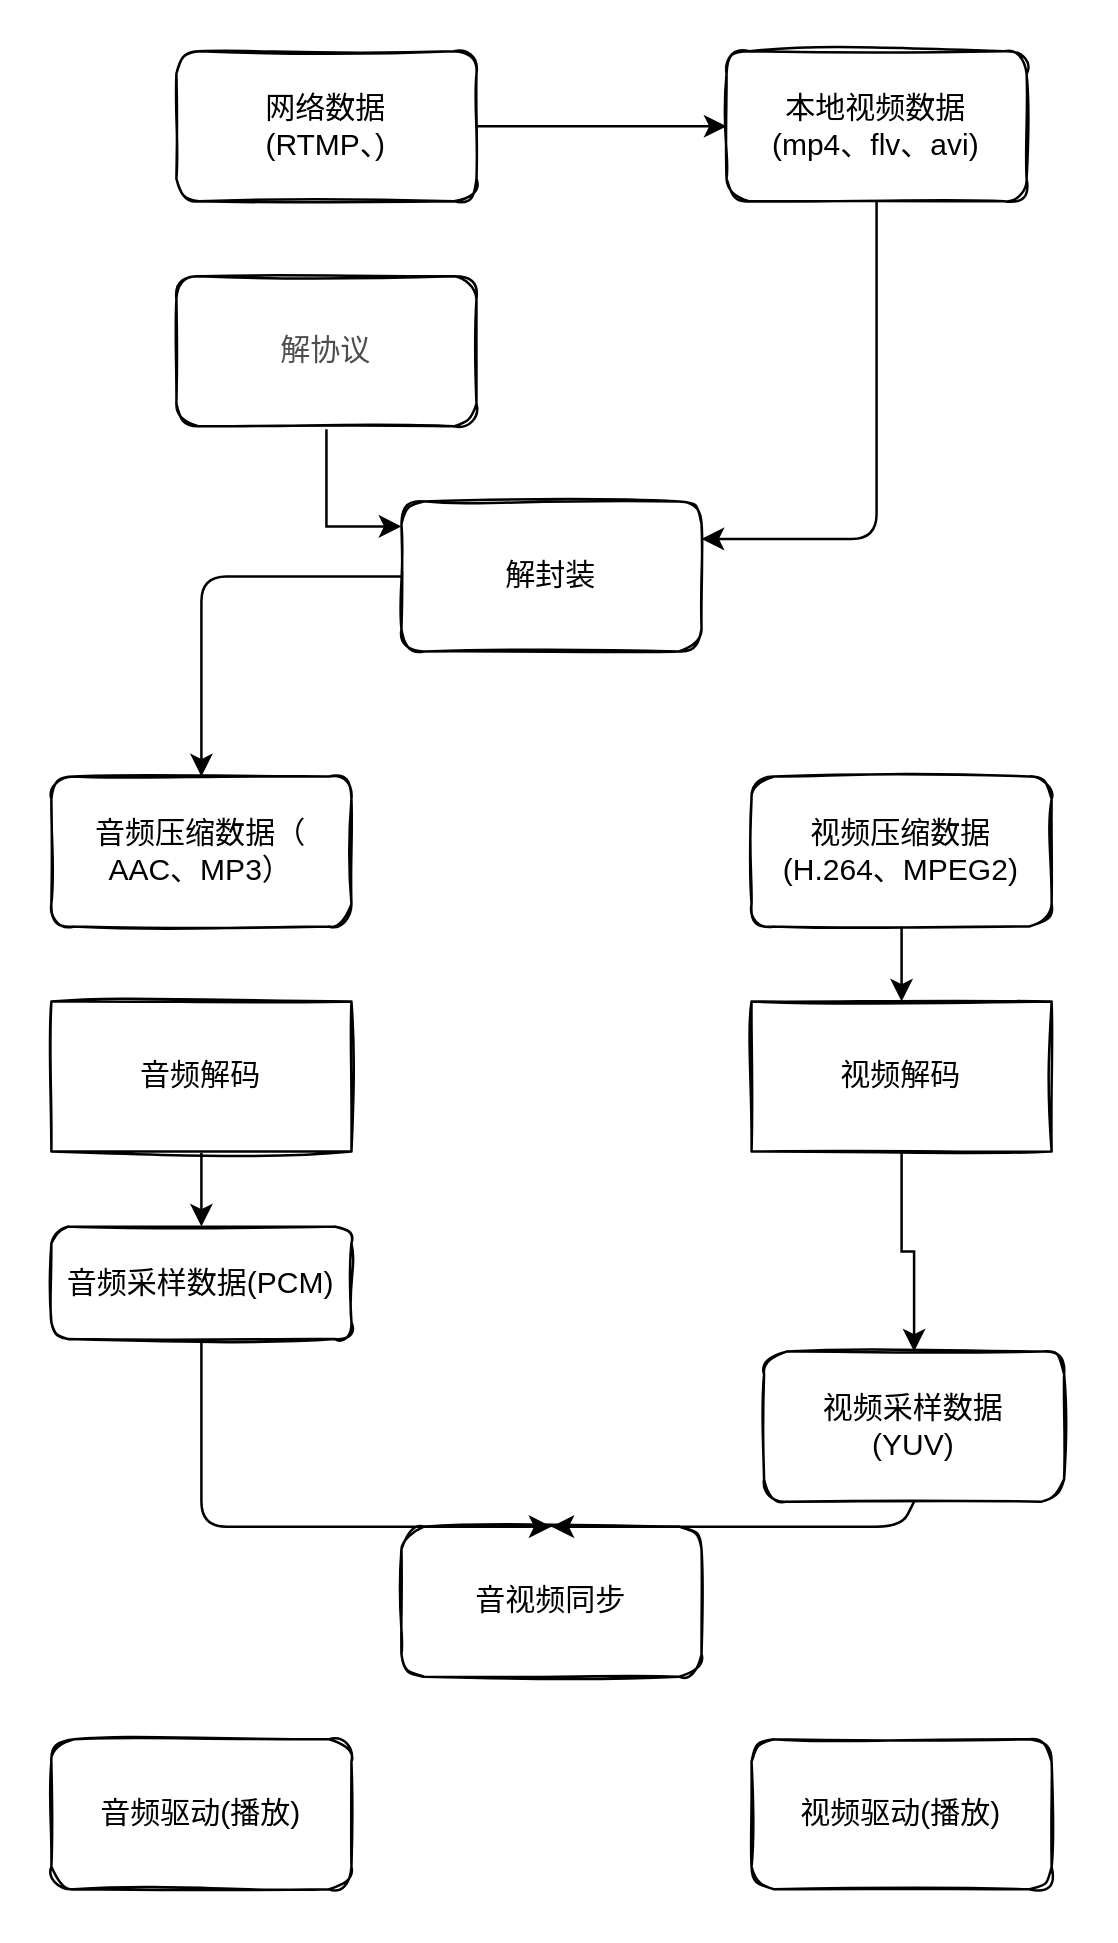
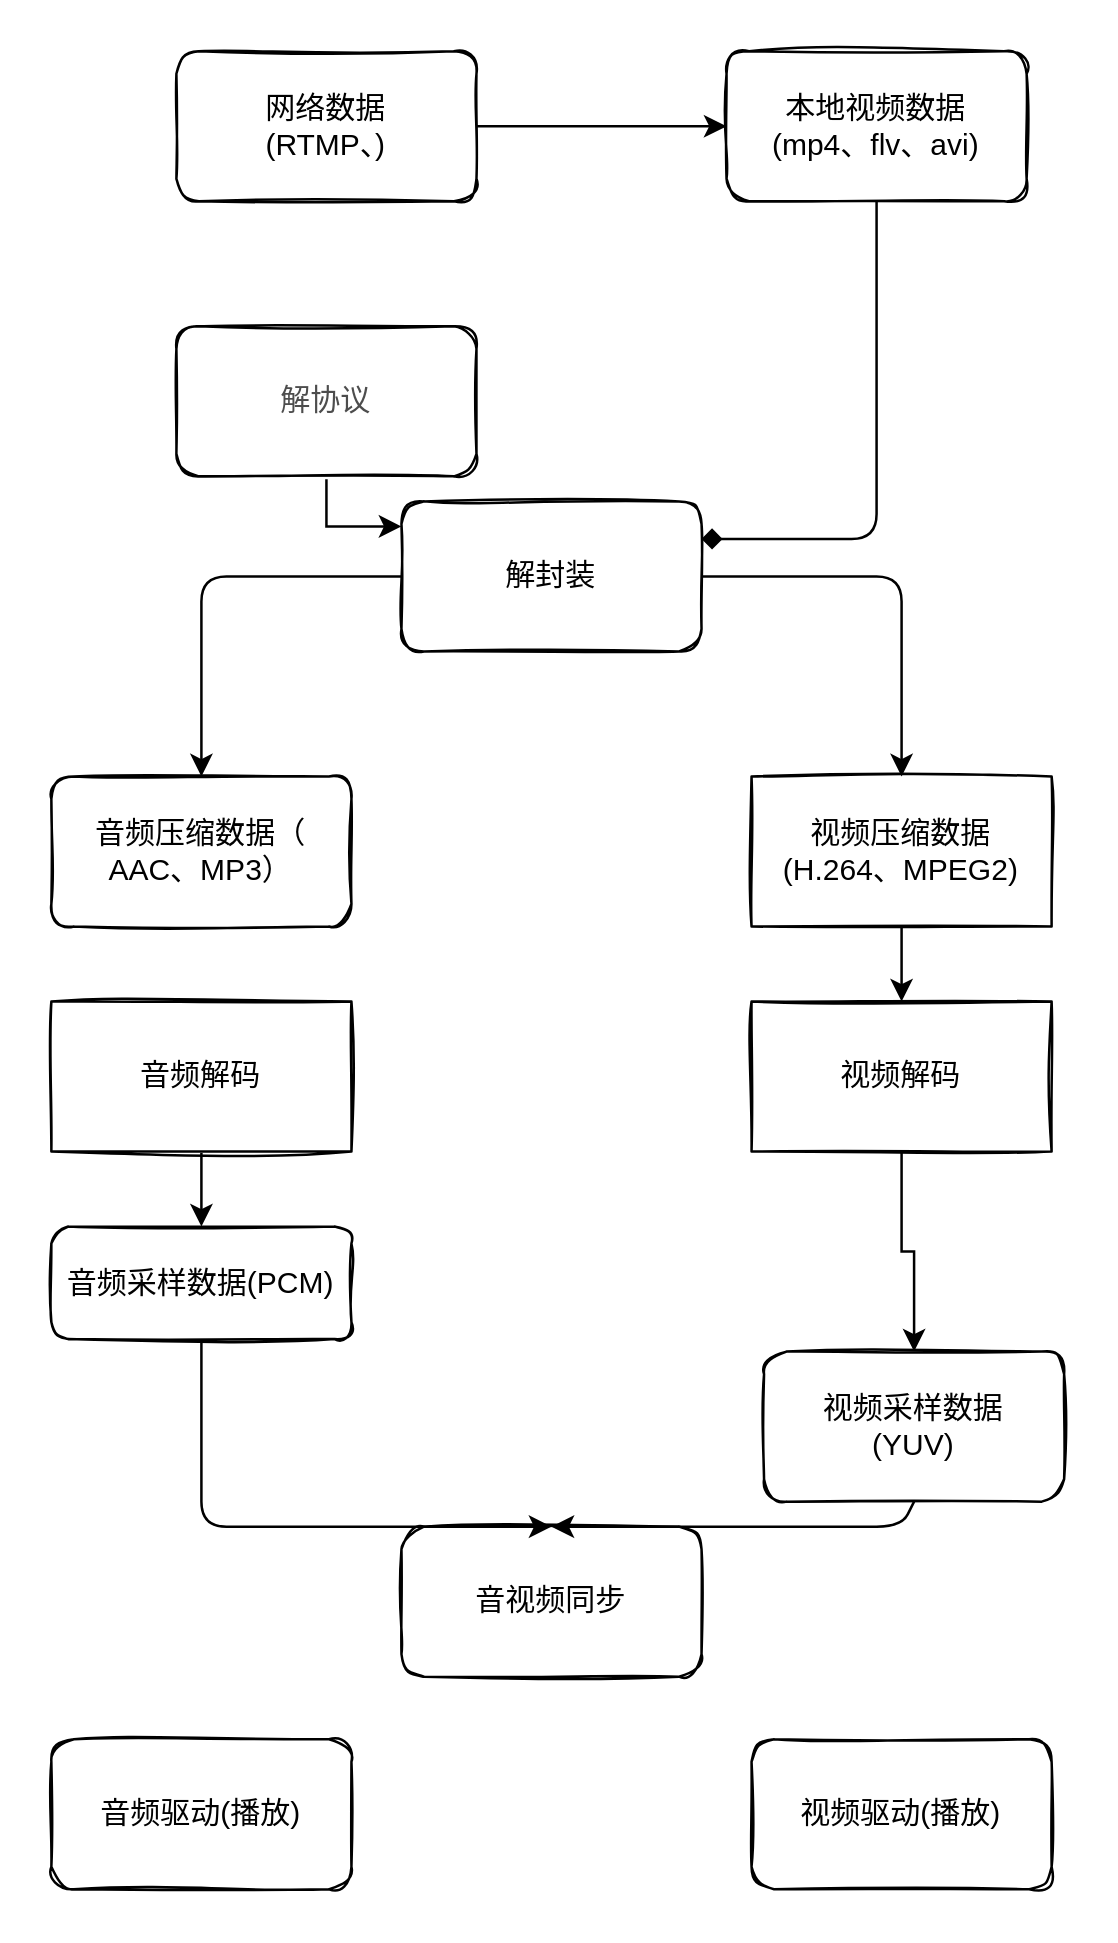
- <mxCell id="4" value="&lt;span style=&quot;color: rgb(77 , 77 , 77) ; background-color: rgb(255 , 255 , 255)&quot;&gt;&lt;font style=&quot;font-size: 12px&quot;&gt;解协议&lt;/font&gt;&lt;/span&gt;" style="rounded=1;whiteSpace=wrap;html=1;sketch=1;" parent="1" vertex="1"><mxGeometry x="70" y="110" width="120" height="60" as="geometry" /></mxCell>
+ <mxCell id="4" value="&lt;span style=&quot;color: rgb(77 , 77 , 77) ; background-color: rgb(255 , 255 , 255)&quot;&gt;&lt;font style=&quot;font-size: 12px&quot;&gt;解协议&lt;/font&gt;&lt;/span&gt;" style="rounded=1;whiteSpace=wrap;html=1;sketch=1;" parent="1" vertex="1"><mxGeometry x="70" y="130" width="120" height="60" as="geometry" /></mxCell>
- <mxCell id="22" value="" style="endArrow=classic;html=1;exitX=0.5;exitY=1;exitDx=0;exitDy=0;entryX=1;entryY=0.25;entryDx=0;entryDy=0;" edge="1" parent="1" source="2" target="15"><mxGeometry width="50" height="50" relative="1" as="geometry"><mxPoint x="230" y="340" as="sourcePoint" /><mxPoint x="280" y="290" as="targetPoint" /><Array as="points"><mxPoint x="350" y="215" /><mxPoint x="320" y="215" /></Array></mxGeometry></mxCell>
+ <mxCell id="22" value="" style="endArrow=diamond;html=1;exitX=0.5;exitY=1;exitDx=0;exitDy=0;entryX=1;entryY=0.25;entryDx=0;entryDy=0;" edge="1" parent="1" source="2" target="15"><mxGeometry width="50" height="50" relative="1" as="geometry"><mxPoint x="230" y="340" as="sourcePoint" /><mxPoint x="280" y="290" as="targetPoint" /><Array as="points"><mxPoint x="350" y="215" /><mxPoint x="320" y="215" /></Array></mxGeometry></mxCell>
+ <mxCell id="17" value="" style="endArrow=classic;html=1;exitX=1;exitY=0.5;exitDx=0;exitDy=0;entryX=0.5;entryY=0;entryDx=0;entryDy=0;" edge="1" parent="1" source="15" target="7"><mxGeometry width="50" height="50" relative="1" as="geometry"><mxPoint x="230" y="350" as="sourcePoint" /><mxPoint x="280" y="300" as="targetPoint" /><Array as="points"><mxPoint x="360" y="230" /></Array></mxGeometry></mxCell>
- <mxCell id="7" value="视频压缩数据(H.264、MPEG2)" style="rounded=1;whiteSpace=wrap;html=1;sketch=1;" parent="1" vertex="1"><mxGeometry x="300" y="310" width="120" height="60" as="geometry" /></mxCell>
+ <mxCell id="7" value="视频压缩数据(H.264、MPEG2)" style="whiteSpace=wrap;html=1;sketch=1;rounded=0;" parent="1" vertex="1"><mxGeometry x="300" y="310" width="120" height="60" as="geometry" /></mxCell>
